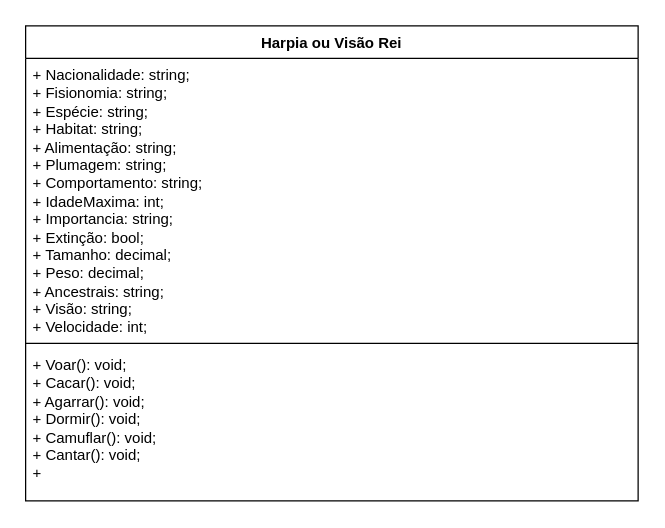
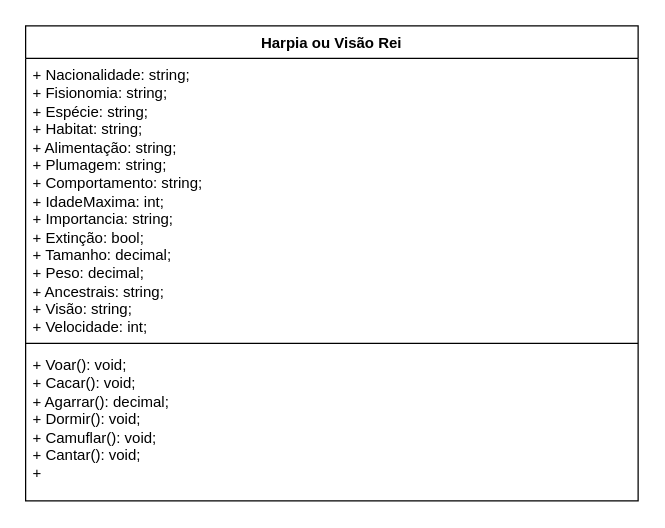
- <mxCell id="5" value="+ Voar(): void;&lt;br&gt;+ Cacar(): void;&lt;br&gt;+ Agarrar(): void;&lt;br&gt;+ Dormir(): void;&lt;br&gt;+ Camuflar(): void;&lt;br&gt;+ Cantar(): void;&lt;br&gt;+&amp;nbsp;" style="text;strokeColor=none;fillColor=none;align=left;verticalAlign=top;spacingLeft=4;spacingRight=4;overflow=hidden;rotatable=0;points=[[0,0.5],[1,0.5]];portConstraint=eastwest;whiteSpace=wrap;html=1;" vertex="1" parent="2"><mxGeometry y="258" width="490" height="122" as="geometry" /></mxCell>
+ <mxCell id="5" value="+ Voar(): void;&lt;br&gt;+ Cacar(): void;&lt;br&gt;+ Agarrar(): decimal;&lt;br&gt;+ Dormir(): void;&lt;br&gt;+ Camuflar(): void;&lt;br&gt;+ Cantar(): void;&lt;br&gt;+&amp;nbsp;" style="text;strokeColor=none;fillColor=none;align=left;verticalAlign=top;spacingLeft=4;spacingRight=4;overflow=hidden;rotatable=0;points=[[0,0.5],[1,0.5]];portConstraint=eastwest;whiteSpace=wrap;html=1;" vertex="1" parent="2"><mxGeometry y="258" width="490" height="122" as="geometry" /></mxCell>
